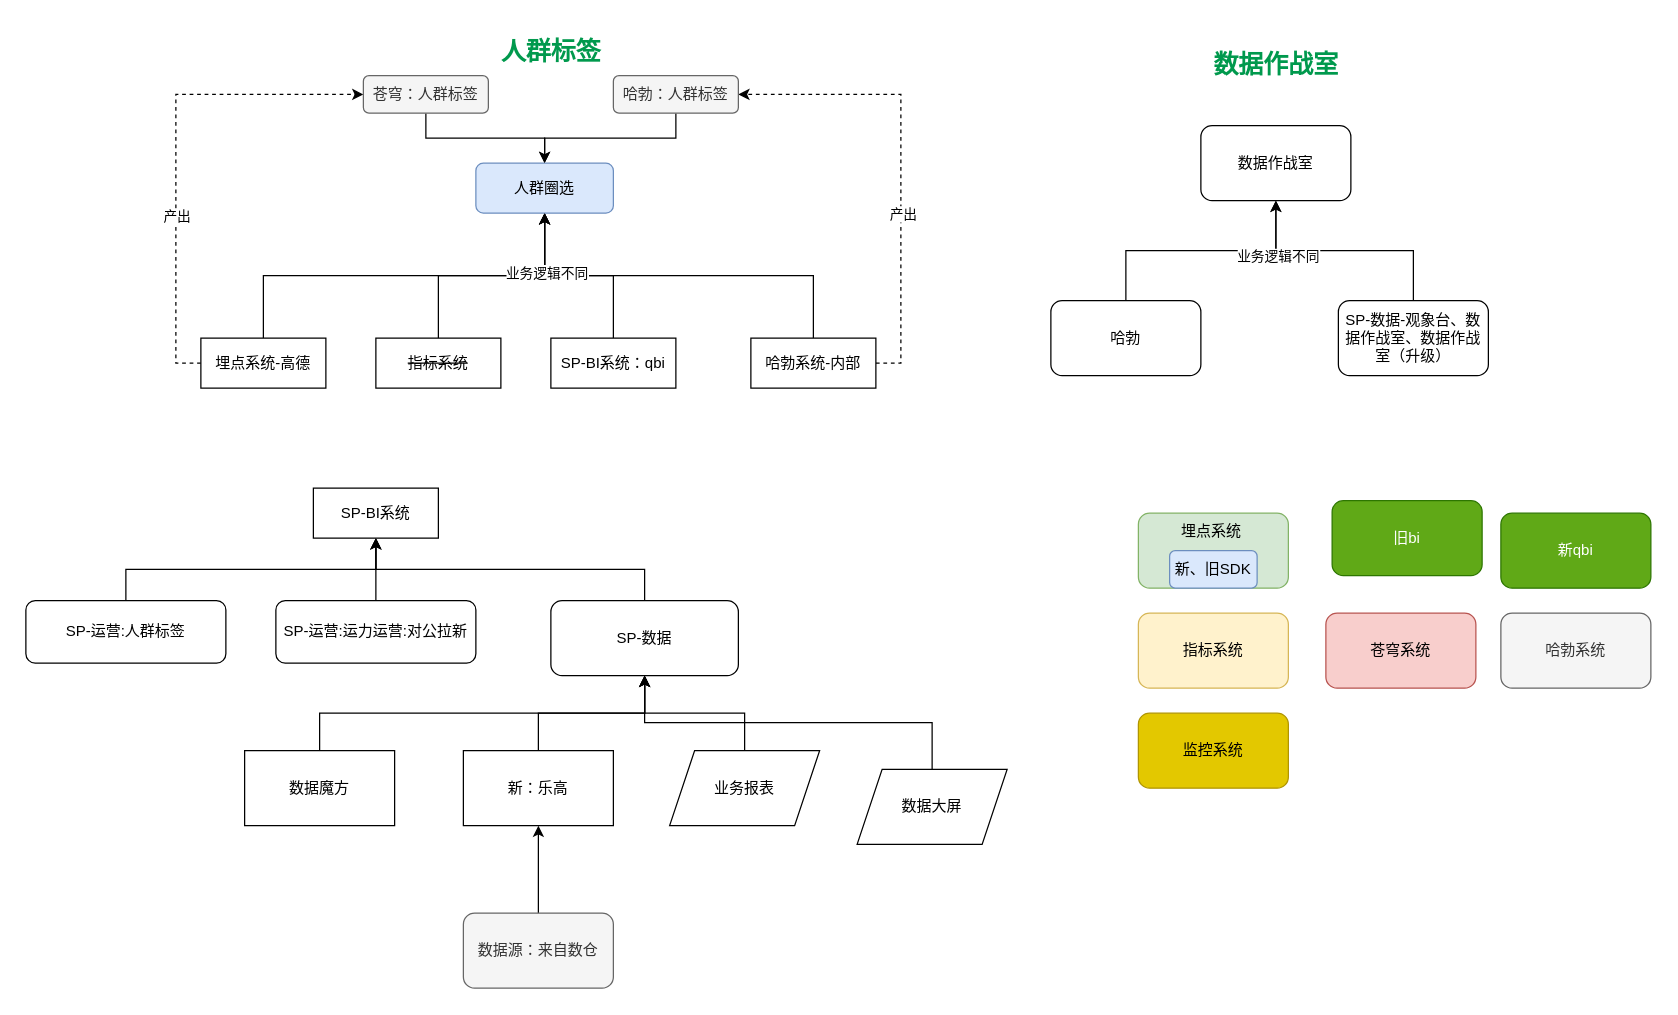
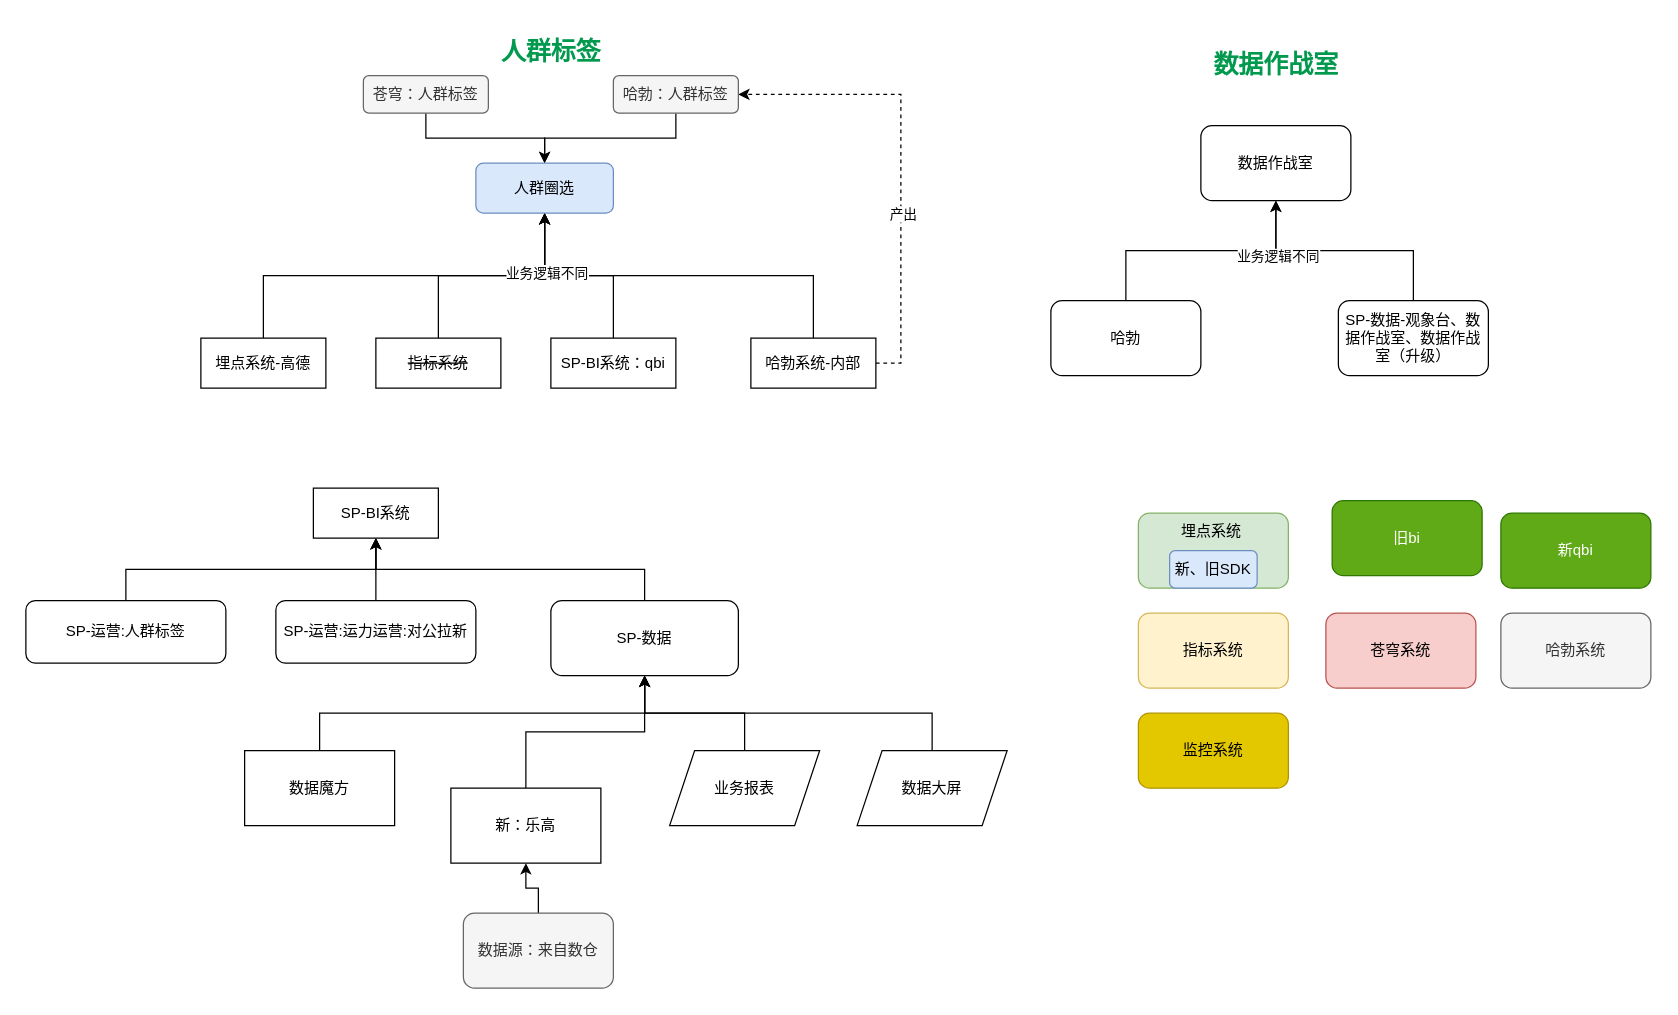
- <mxCell id="5" style="edgeStyle=orthogonalEdgeStyle;rounded=0;orthogonalLoop=1;jettySize=auto;html=1;exitX=0;exitY=0.5;exitDx=0;exitDy=0;entryX=0;entryY=0.5;entryDx=0;entryDy=0;dashed=1;" parent="1" source="7" target="11" edge="1"><mxGeometry relative="1" as="geometry" /></mxCell>
- <mxCell id="6" value="产出" style="edgeLabel;html=1;align=center;verticalAlign=middle;resizable=0;points=[];" parent="5" vertex="1" connectable="0"><mxGeometry x="-0.283" relative="1" as="geometry"><mxPoint as="offset" /></mxGeometry></mxCell>
- <mxCell id="21" value="新：乐高" style="rounded=0;whiteSpace=wrap;html=1;" parent="1" vertex="1"><mxGeometry x="370" y="600" width="120" height="60" as="geometry" /></mxCell>
+ <mxCell id="21" value="新：乐高" style="rounded=0;whiteSpace=wrap;html=1;" parent="1" vertex="1"><mxGeometry x="360" y="630" width="120" height="60" as="geometry" /></mxCell>
- <mxCell id="37" value="数据大屏" style="shape=parallelogram;perimeter=parallelogramPerimeter;whiteSpace=wrap;html=1;fixedSize=1;" parent="1" vertex="1"><mxGeometry x="685" y="615" width="120" height="60" as="geometry" /></mxCell>
+ <mxCell id="37" value="数据大屏" style="shape=parallelogram;perimeter=parallelogramPerimeter;whiteSpace=wrap;html=1;fixedSize=1;" parent="1" vertex="1"><mxGeometry x="685" y="600" width="120" height="60" as="geometry" /></mxCell>
